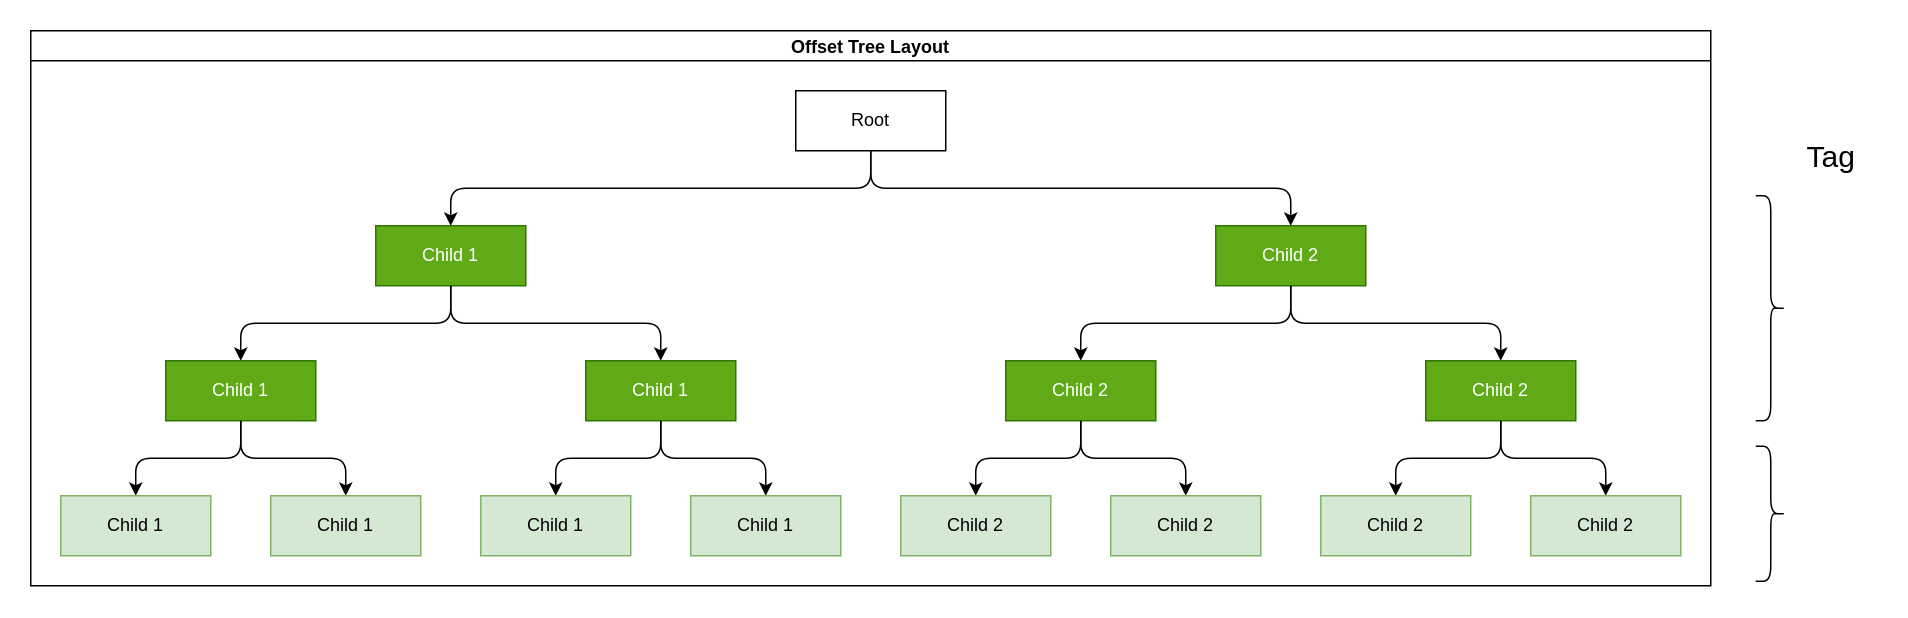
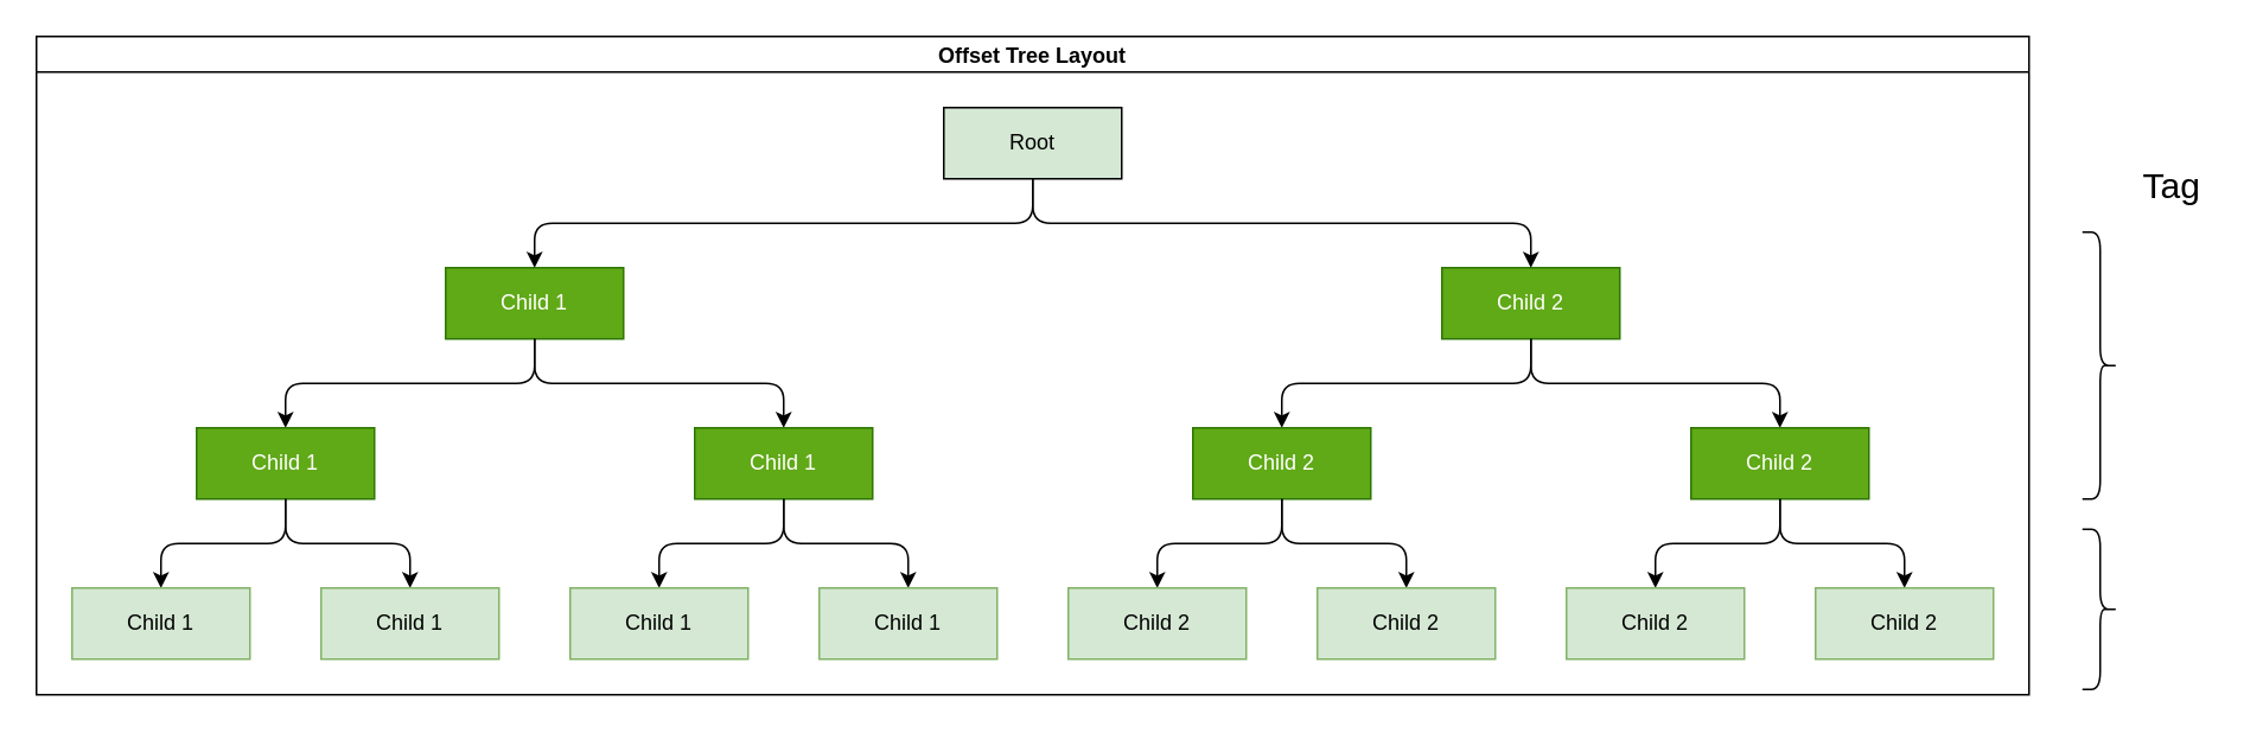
- <mxCell id="3" value="Root" style="whiteSpace=wrap;html=1;" vertex="1" parent="2"><mxGeometry x="510" y="40" width="100" height="40" as="geometry" /></mxCell>
+ <mxCell id="3" value="Root" style="whiteSpace=wrap;html=1;fillColor=#d5e8d4;" vertex="1" parent="2"><mxGeometry x="510" y="40" width="100" height="40" as="geometry" /></mxCell>
